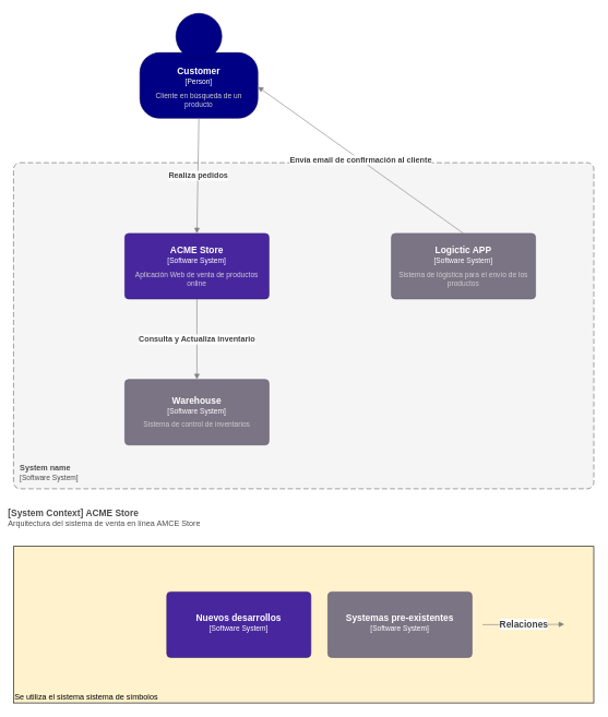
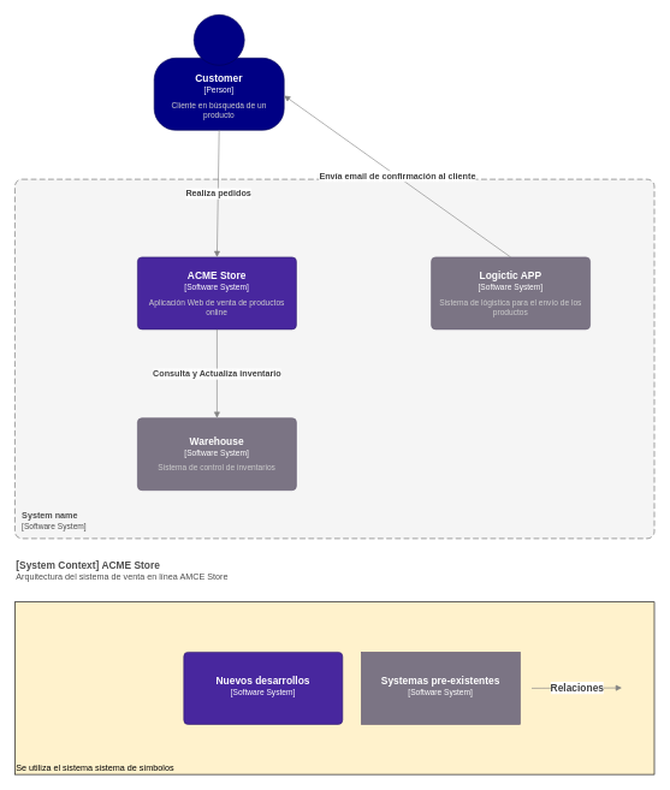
- <mxCell id="8" value="&lt;div&gt;&lt;font color=&quot;#4D4D4D&quot;&gt;&lt;b&gt;&lt;font style=&quot;font-size: 14px&quot;&gt;[System Context] ACME Store&lt;br&gt;&lt;/font&gt;&lt;/b&gt;&lt;/font&gt;&lt;/div&gt;&lt;div&gt;&lt;font style=&quot;font-size: 12px&quot; color=&quot;#4D4D4D&quot;&gt;Arquitectura del sistema de venta en línea AMCE Store&lt;br&gt;&lt;/font&gt;&lt;/div&gt;" style="text;html=1;strokeColor=none;fillColor=none;align=left;verticalAlign=top;whiteSpace=wrap;rounded=0;metaEdit=1;allowArrows=0;resizable=1;connectable=0;rotatable=0;editable=1;" parent="1" vertex="1"><mxGeometry x="10" y="768" width="406" height="40" as="geometry" /></mxCell>
+ <mxCell id="8" value="&lt;div&gt;&lt;font color=&quot;#4D4D4D&quot;&gt;&lt;b&gt;&lt;font style=&quot;font-size: 14px&quot;&gt;[System Context] ACME Store&lt;br&gt;&lt;/font&gt;&lt;/b&gt;&lt;/font&gt;&lt;/div&gt;&lt;div&gt;&lt;font style=&quot;font-size: 12px&quot; color=&quot;#4D4D4D&quot;&gt;Arquitectura del sistema de venta en línea AMCE Store&lt;br&gt;&lt;/font&gt;&lt;/div&gt;" style="text;html=1;strokeColor=none;fillColor=none;align=left;verticalAlign=top;whiteSpace=wrap;rounded=0;metaEdit=1;allowArrows=0;resizable=1;connectable=0;rotatable=0;editable=1;" parent="1" vertex="1"><mxGeometry x="20" y="768" width="406" height="40" as="geometry" /></mxCell>
- <mxCell id="13" value="&lt;font style=&quot;font-size: 14px&quot;&gt;&lt;b&gt;Systemas pre-existentes&lt;/b&gt;&lt;/font&gt;&lt;br&gt;&lt;div&gt;&lt;font style=&quot;font-size: 11px&quot;&gt;[Software System]&lt;/font&gt;&lt;/div&gt;&lt;div style=&quot;font-size: 6px&quot;&gt;&lt;br&gt;&lt;/div&gt;&lt;div style=&quot;font-size: 11px&quot;&gt;&lt;font color=&quot;#CCCCCC&quot;&gt;&lt;/font&gt;&lt;/div&gt;" style="rounded=1;whiteSpace=wrap;html=1;fontColor=#ffffff;arcSize=6;metaEdit=1;points=[[0.25,0,0],[0.5,0,0],[0.75,0,0],[1,0.25,0],[1,0.5,0],[1,0.75,0],[0.75,1,0],[0.5,1,0],[0.25,1,0],[0,0.75,0],[0,0.5,0],[0,0.25,0]];resizable=0;editable=1;fillColor=#7b7484;strokeColor=#635970;movableLabel=0;allowArrows=0;rotatable=0;imageWidth=24;spacing=5;" parent="1" vertex="1"><mxGeometry x="500" y="903.5" width="220" height="100" as="geometry" /></mxCell>
+ <mxCell id="13" value="&lt;font style=&quot;font-size: 14px&quot;&gt;&lt;b&gt;Systemas pre-existentes&lt;/b&gt;&lt;/font&gt;&lt;br&gt;&lt;div&gt;&lt;font style=&quot;font-size: 11px&quot;&gt;[Software System]&lt;/font&gt;&lt;/div&gt;&lt;div style=&quot;font-size: 6px&quot;&gt;&lt;br&gt;&lt;/div&gt;&lt;div style=&quot;font-size: 11px&quot;&gt;&lt;font color=&quot;#CCCCCC&quot;&gt;&lt;/font&gt;&lt;/div&gt;" style="whiteSpace=wrap;html=1;fontColor=#ffffff;arcSize=6;metaEdit=1;points=[[0.25,0,0],[0.5,0,0],[0.75,0,0],[1,0.25,0],[1,0.5,0],[1,0.75,0],[0.75,1,0],[0.5,1,0],[0.25,1,0],[0,0.75,0],[0,0.5,0],[0,0.25,0]];resizable=0;editable=1;fillColor=#7b7484;strokeColor=#635970;movableLabel=0;allowArrows=0;rotatable=0;imageWidth=24;spacing=5;rounded=0;" parent="1" vertex="1"><mxGeometry x="500" y="903.5" width="220" height="100" as="geometry" /></mxCell>
